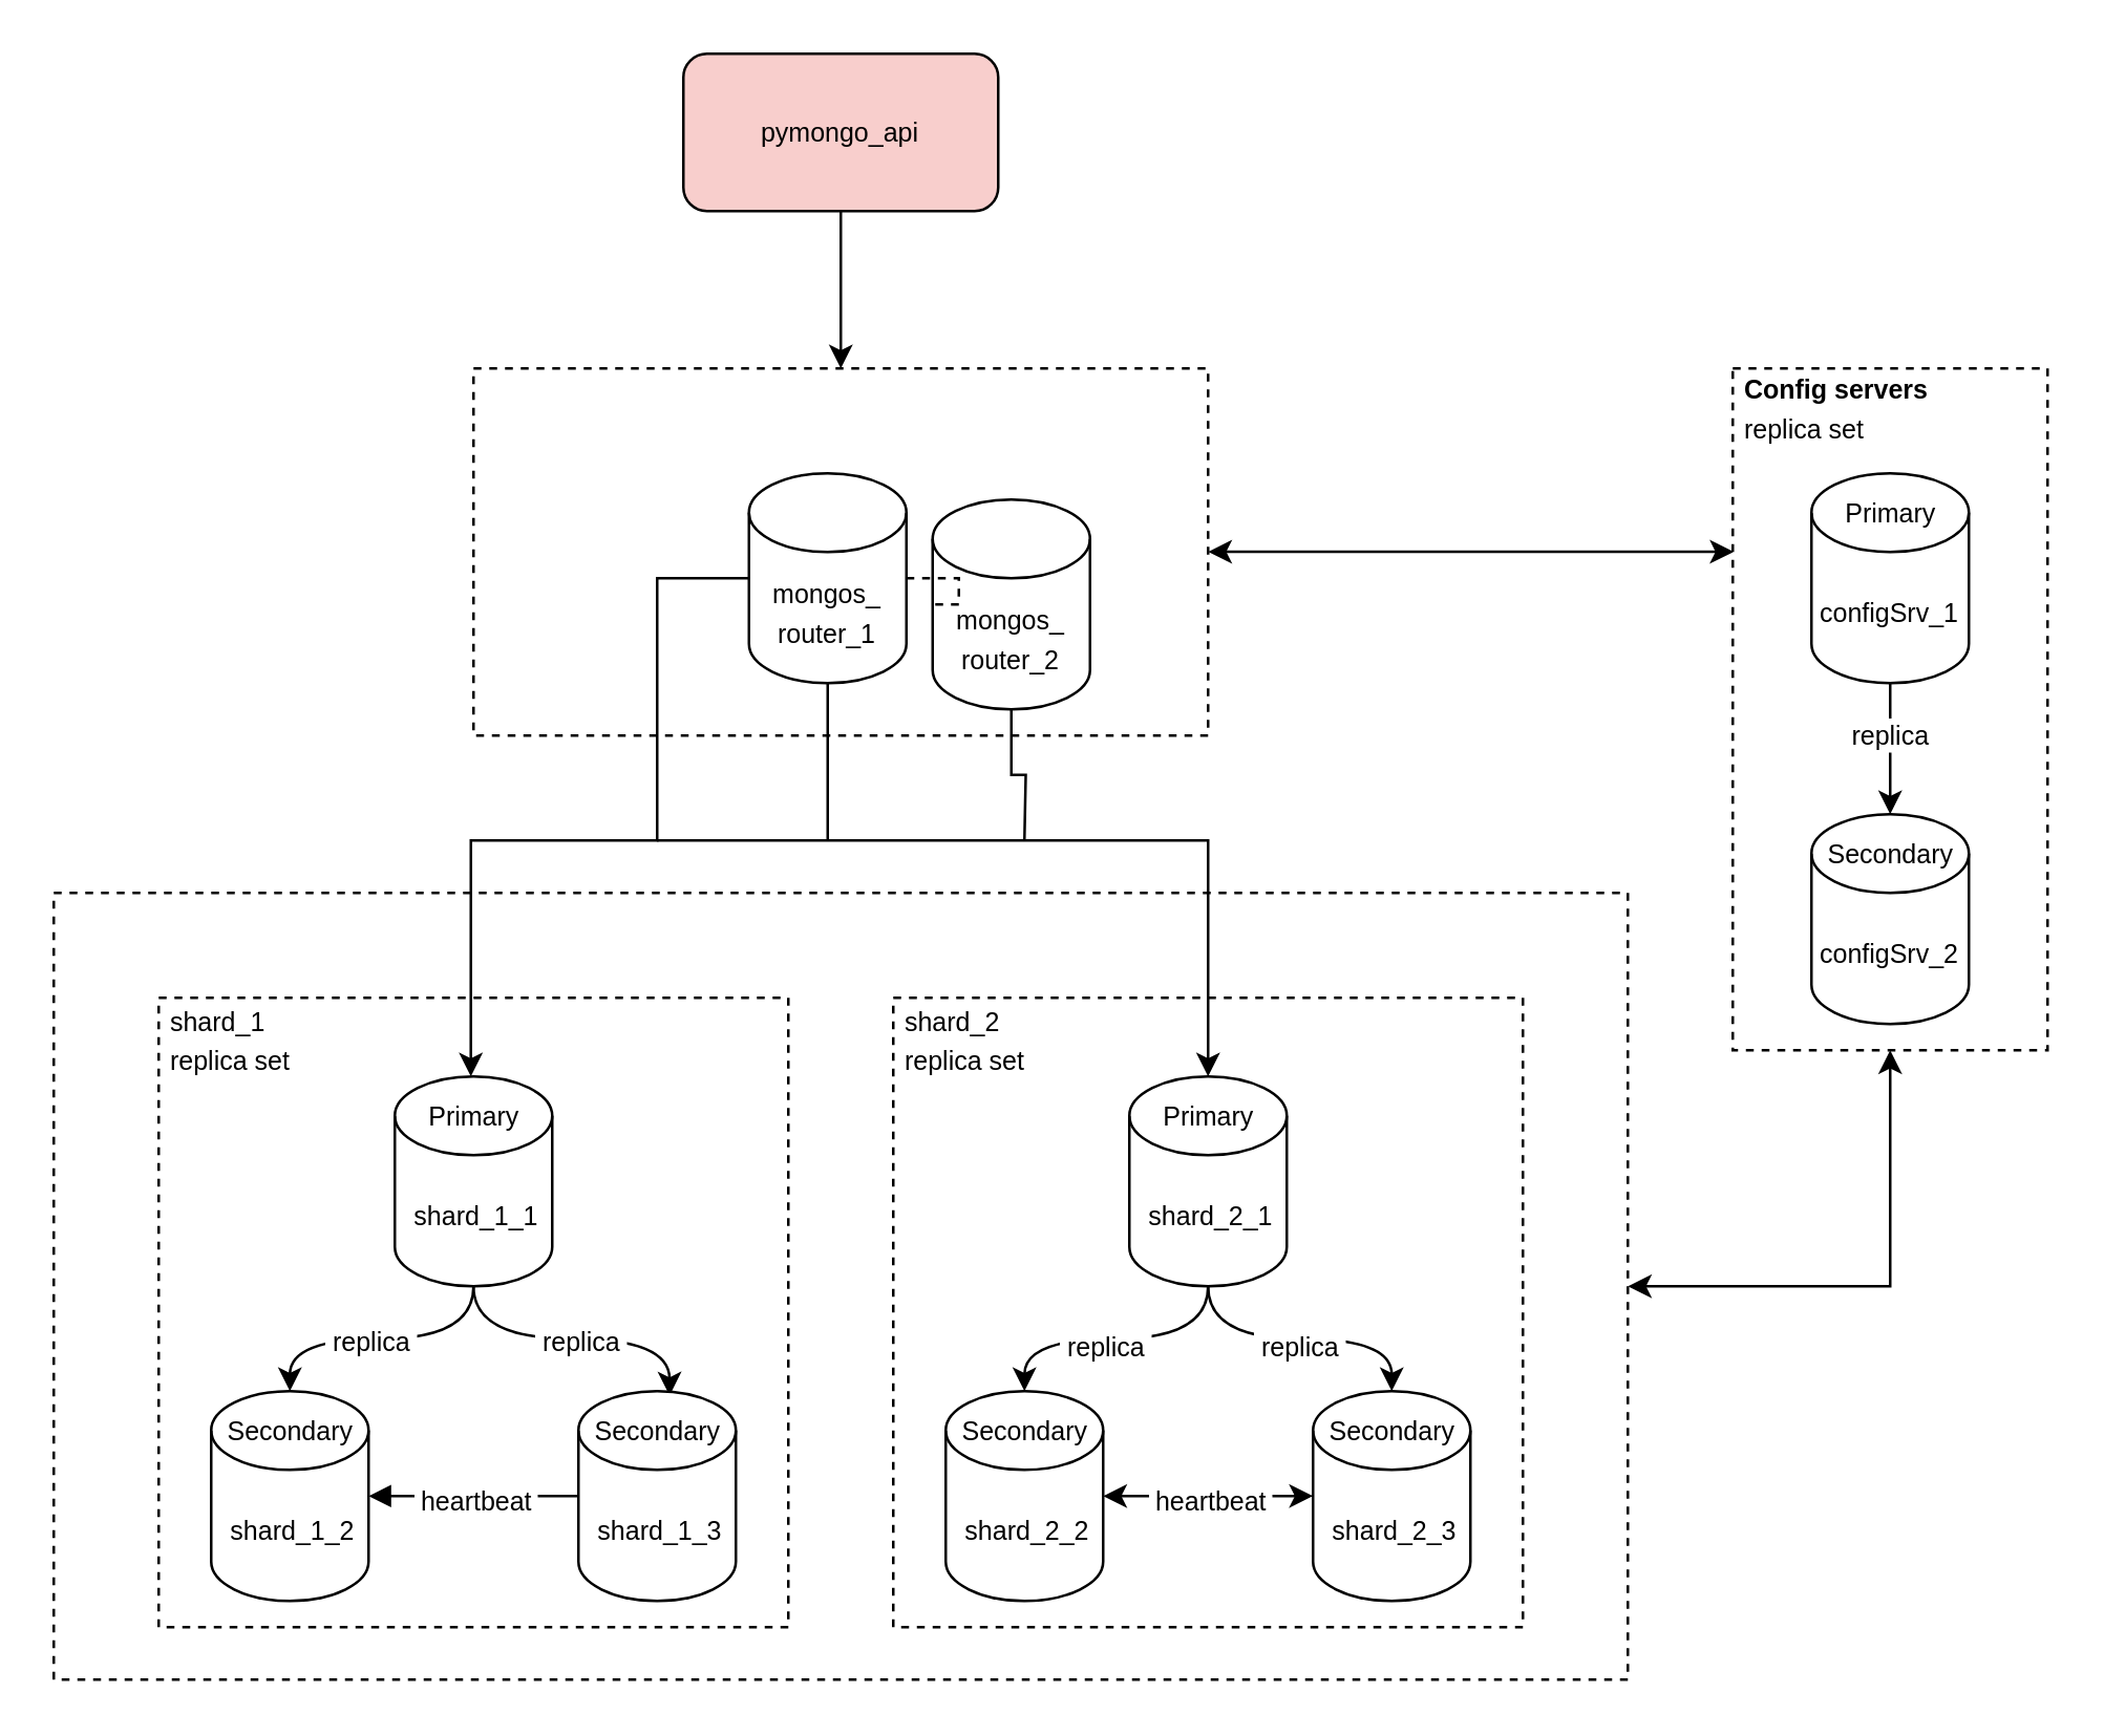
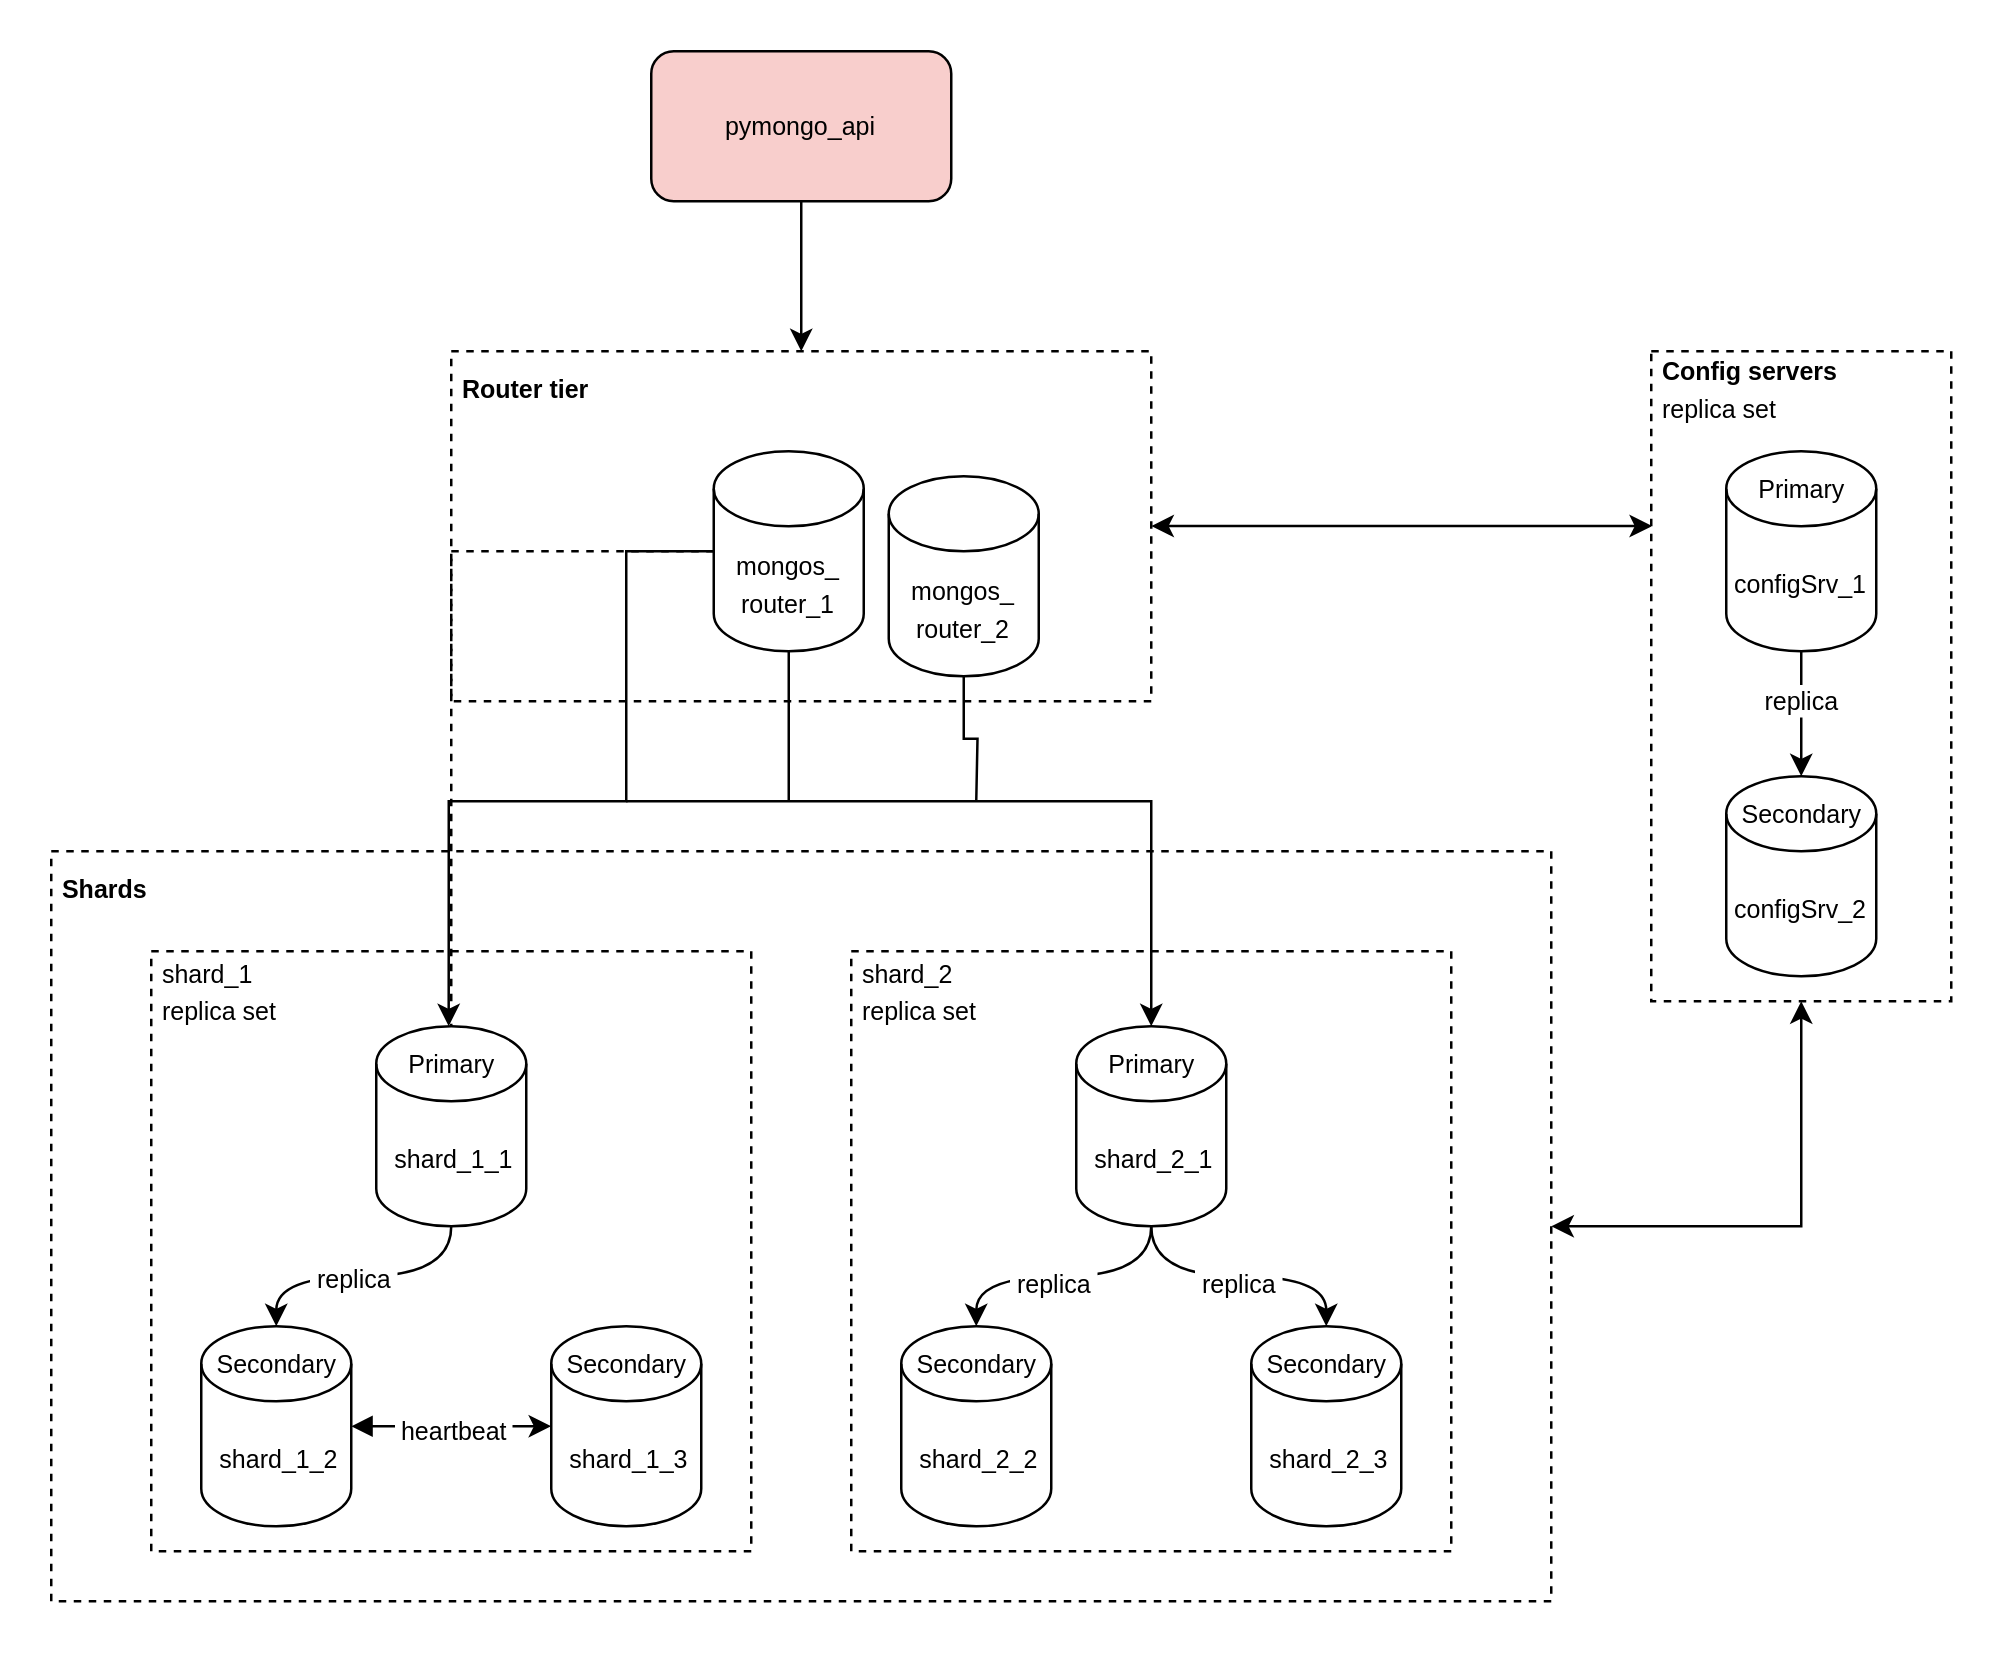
+ <mxCell id="10" value="&lt;b&gt;&lt;font style=&quot;font-size: 10px;&quot;&gt;&amp;nbsp;Router tier&lt;/font&gt;&lt;/b&gt;" style="text;html=1;align=left;verticalAlign=middle;resizable=0;points=[];autosize=1;strokeColor=none;fillColor=none;" parent="1" vertex="1"><mxGeometry x="180" y="140" width="80" height="30" as="geometry" /></mxCell>
- <mxCell id="26" style="edgeStyle=orthogonalEdgeStyle;rounded=0;orthogonalLoop=1;jettySize=auto;html=1;entryX=0;entryY=0.5;entryDx=0;entryDy=0;entryPerimeter=0;fontFamily=Helvetica;fontSize=12;fontColor=default;endArrow=none;endFill=0;dashed=1;" parent="1" source="9" target="7" edge="1"><mxGeometry relative="1" as="geometry" /></mxCell>
+ <mxCell id="26" style="edgeStyle=orthogonalEdgeStyle;rounded=0;orthogonalLoop=1;jettySize=auto;html=1;fontFamily=Helvetica;fontSize=12;fontColor=default;endArrow=none;endFill=0;dashed=1;" parent="1" source="9" target="19" edge="1"><mxGeometry relative="1" as="geometry" /></mxCell>
+ <mxCell id="13" value="&lt;b&gt;&lt;font style=&quot;font-size: 10px;&quot;&gt;&amp;nbsp;Shards&lt;/font&gt;&lt;/b&gt;" style="text;html=1;align=left;verticalAlign=middle;resizable=0;points=[];autosize=1;strokeColor=none;fillColor=none;" parent="1" vertex="1"><mxGeometry x="20" y="342" width="55" height="26" as="geometry" /></mxCell>
- <mxCell id="17" style="edgeStyle=orthogonalEdgeStyle;rounded=0;orthogonalLoop=1;jettySize=auto;html=1;curved=1;entryX=0.579;entryY=0.021;entryDx=0;entryDy=0;entryPerimeter=0;exitX=0.5;exitY=1;exitDx=0;exitDy=0;exitPerimeter=0;" parent="1" source="19" target="29" edge="1"><mxGeometry relative="1" as="geometry" /></mxCell>
- <mxCell id="18" value="&lt;span style=&quot;font-size: 10px;&quot;&gt;&amp;nbsp;replica&amp;nbsp;&lt;/span&gt;" style="edgeLabel;html=1;align=center;verticalAlign=middle;resizable=0;points=[];" parent="17" vertex="1" connectable="0"><mxGeometry x="0.037" y="1" relative="1" as="geometry"><mxPoint y="1" as="offset" /></mxGeometry></mxCell>
- <mxCell id="48" style="edgeStyle=orthogonalEdgeStyle;rounded=0;orthogonalLoop=1;jettySize=auto;html=1;entryX=0;entryY=0.5;entryDx=0;entryDy=0;entryPerimeter=0;startArrow=block;startFill=1;endArrow=none;" parent="1" source="28" target="29" edge="1"><mxGeometry relative="1" as="geometry" /></mxCell>
+ <mxCell id="48" style="edgeStyle=orthogonalEdgeStyle;rounded=0;orthogonalLoop=1;jettySize=auto;html=1;entryX=0;entryY=0.5;entryDx=0;entryDy=0;entryPerimeter=0;startArrow=block;startFill=1;" parent="1" source="28" target="29" edge="1"><mxGeometry relative="1" as="geometry" /></mxCell>
- <mxCell id="50" style="edgeStyle=orthogonalEdgeStyle;rounded=0;orthogonalLoop=1;jettySize=auto;html=1;entryX=0;entryY=0.5;entryDx=0;entryDy=0;entryPerimeter=0;startArrow=classic;startFill=1;" parent="1" source="30" target="31" edge="1"><mxGeometry relative="1" as="geometry" /></mxCell>
- <mxCell id="51" value="&lt;font style=&quot;font-size: 10px;&quot;&gt;&amp;nbsp;heartbeat&amp;nbsp;&lt;/font&gt;" style="edgeLabel;html=1;align=center;verticalAlign=middle;resizable=0;points=[];" parent="50" vertex="1" connectable="0"><mxGeometry x="-0.07" y="-1" relative="1" as="geometry"><mxPoint x="3" as="offset" /></mxGeometry></mxCell>
